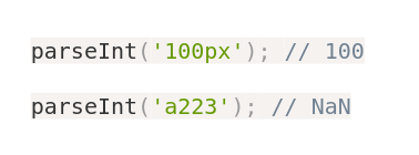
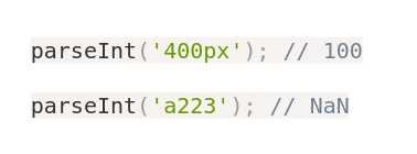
- <mxCell id="2" value="&lt;span class=&quot;token function&quot; style=&quot;color: rgb(51 , 51 , 51) ; font-family: &amp;#34;consolas&amp;#34; , &amp;#34;lucida console&amp;#34; , &amp;#34;menlo&amp;#34; , &amp;#34;monaco&amp;#34; , monospace ; font-size: 16px ; font-style: normal ; font-weight: 400 ; letter-spacing: normal ; text-align: left ; text-indent: 0px ; text-transform: none ; word-spacing: 0px ; background-color: rgb(245 , 242 , 240)&quot;&gt;parseInt&lt;/span&gt;&lt;span class=&quot;token punctuation&quot; style=&quot;color: rgb(153 , 153 , 153) ; font-family: &amp;#34;consolas&amp;#34; , &amp;#34;lucida console&amp;#34; , &amp;#34;menlo&amp;#34; , &amp;#34;monaco&amp;#34; , monospace ; font-size: 16px ; font-style: normal ; font-weight: 400 ; letter-spacing: normal ; text-align: left ; text-indent: 0px ; text-transform: none ; word-spacing: 0px ; background-color: rgb(245 , 242 , 240)&quot;&gt;(&lt;/span&gt;&lt;span class=&quot;token string&quot; style=&quot;color: rgb(102 , 153 , 0) ; font-family: &amp;#34;consolas&amp;#34; , &amp;#34;lucida console&amp;#34; , &amp;#34;menlo&amp;#34; , &amp;#34;monaco&amp;#34; , monospace ; font-size: 16px ; font-style: normal ; font-weight: 400 ; letter-spacing: normal ; text-align: left ; text-indent: 0px ; text-transform: none ; word-spacing: 0px ; background-color: rgb(245 , 242 , 240)&quot;&gt;'100px'&lt;/span&gt;&lt;span class=&quot;token punctuation&quot; style=&quot;color: rgb(153 , 153 , 153) ; font-family: &amp;#34;consolas&amp;#34; , &amp;#34;lucida console&amp;#34; , &amp;#34;menlo&amp;#34; , &amp;#34;monaco&amp;#34; , monospace ; font-size: 16px ; font-style: normal ; font-weight: 400 ; letter-spacing: normal ; text-align: left ; text-indent: 0px ; text-transform: none ; word-spacing: 0px ; background-color: rgb(245 , 242 , 240)&quot;&gt;)&lt;/span&gt;&lt;span class=&quot;token punctuation&quot; style=&quot;color: rgb(153 , 153 , 153) ; font-family: &amp;#34;consolas&amp;#34; , &amp;#34;lucida console&amp;#34; , &amp;#34;menlo&amp;#34; , &amp;#34;monaco&amp;#34; , monospace ; font-size: 16px ; font-style: normal ; font-weight: 400 ; letter-spacing: normal ; text-align: left ; text-indent: 0px ; text-transform: none ; word-spacing: 0px ; background-color: rgb(245 , 242 , 240)&quot;&gt;;&lt;/span&gt;&lt;span style=&quot;color: rgb(51 , 51 , 51) ; font-family: &amp;#34;consolas&amp;#34; , &amp;#34;lucida console&amp;#34; , &amp;#34;menlo&amp;#34; , &amp;#34;monaco&amp;#34; , monospace ; font-size: 16px ; font-style: normal ; font-weight: 400 ; letter-spacing: normal ; text-align: left ; text-indent: 0px ; text-transform: none ; word-spacing: 0px ; background-color: rgb(245 , 242 , 240) ; display: inline ; float: none&quot;&gt; &lt;/span&gt;&lt;span class=&quot;token comment&quot; style=&quot;color: rgb(112 , 128 , 144) ; font-family: &amp;#34;consolas&amp;#34; , &amp;#34;lucida console&amp;#34; , &amp;#34;menlo&amp;#34; , &amp;#34;monaco&amp;#34; , monospace ; font-size: 16px ; font-style: normal ; font-weight: 400 ; letter-spacing: normal ; text-align: left ; text-indent: 0px ; text-transform: none ; word-spacing: 0px ; background-color: rgb(245 , 242 , 240)&quot;&gt;// 100&lt;/span&gt;" style="text;whiteSpace=wrap;html=1;" parent="1" vertex="1"><mxGeometry x="20" y="20" width="260" height="30" as="geometry" /></mxCell>
+ <mxCell id="2" value="&lt;span class=&quot;token function&quot; style=&quot;color: rgb(51 , 51 , 51) ; font-family: &amp;#34;consolas&amp;#34; , &amp;#34;lucida console&amp;#34; , &amp;#34;menlo&amp;#34; , &amp;#34;monaco&amp;#34; , monospace ; font-size: 16px ; font-style: normal ; font-weight: 400 ; letter-spacing: normal ; text-align: left ; text-indent: 0px ; text-transform: none ; word-spacing: 0px ; background-color: rgb(245 , 242 , 240)&quot;&gt;parseInt&lt;/span&gt;&lt;span class=&quot;token punctuation&quot; style=&quot;color: rgb(153 , 153 , 153) ; font-family: &amp;#34;consolas&amp;#34; , &amp;#34;lucida console&amp;#34; , &amp;#34;menlo&amp;#34; , &amp;#34;monaco&amp;#34; , monospace ; font-size: 16px ; font-style: normal ; font-weight: 400 ; letter-spacing: normal ; text-align: left ; text-indent: 0px ; text-transform: none ; word-spacing: 0px ; background-color: rgb(245 , 242 , 240)&quot;&gt;(&lt;/span&gt;&lt;span class=&quot;token string&quot; style=&quot;color: rgb(102 , 153 , 0) ; font-family: &amp;#34;consolas&amp;#34; , &amp;#34;lucida console&amp;#34; , &amp;#34;menlo&amp;#34; , &amp;#34;monaco&amp;#34; , monospace ; font-size: 16px ; font-style: normal ; font-weight: 400 ; letter-spacing: normal ; text-align: left ; text-indent: 0px ; text-transform: none ; word-spacing: 0px ; background-color: rgb(245 , 242 , 240)&quot;&gt;'400px'&lt;/span&gt;&lt;span class=&quot;token punctuation&quot; style=&quot;color: rgb(153 , 153 , 153) ; font-family: &amp;#34;consolas&amp;#34; , &amp;#34;lucida console&amp;#34; , &amp;#34;menlo&amp;#34; , &amp;#34;monaco&amp;#34; , monospace ; font-size: 16px ; font-style: normal ; font-weight: 400 ; letter-spacing: normal ; text-align: left ; text-indent: 0px ; text-transform: none ; word-spacing: 0px ; background-color: rgb(245 , 242 , 240)&quot;&gt;)&lt;/span&gt;&lt;span class=&quot;token punctuation&quot; style=&quot;color: rgb(153 , 153 , 153) ; font-family: &amp;#34;consolas&amp;#34; , &amp;#34;lucida console&amp;#34; , &amp;#34;menlo&amp;#34; , &amp;#34;monaco&amp;#34; , monospace ; font-size: 16px ; font-style: normal ; font-weight: 400 ; letter-spacing: normal ; text-align: left ; text-indent: 0px ; text-transform: none ; word-spacing: 0px ; background-color: rgb(245 , 242 , 240)&quot;&gt;;&lt;/span&gt;&lt;span style=&quot;color: rgb(51 , 51 , 51) ; font-family: &amp;#34;consolas&amp;#34; , &amp;#34;lucida console&amp;#34; , &amp;#34;menlo&amp;#34; , &amp;#34;monaco&amp;#34; , monospace ; font-size: 16px ; font-style: normal ; font-weight: 400 ; letter-spacing: normal ; text-align: left ; text-indent: 0px ; text-transform: none ; word-spacing: 0px ; background-color: rgb(245 , 242 , 240) ; display: inline ; float: none&quot;&gt; &lt;/span&gt;&lt;span class=&quot;token comment&quot; style=&quot;color: rgb(112 , 128 , 144) ; font-family: &amp;#34;consolas&amp;#34; , &amp;#34;lucida console&amp;#34; , &amp;#34;menlo&amp;#34; , &amp;#34;monaco&amp;#34; , monospace ; font-size: 16px ; font-style: normal ; font-weight: 400 ; letter-spacing: normal ; text-align: left ; text-indent: 0px ; text-transform: none ; word-spacing: 0px ; background-color: rgb(245 , 242 , 240)&quot;&gt;// 100&lt;/span&gt;" style="text;whiteSpace=wrap;html=1;" parent="1" vertex="1"><mxGeometry x="20" y="20" width="260" height="30" as="geometry" /></mxCell>
